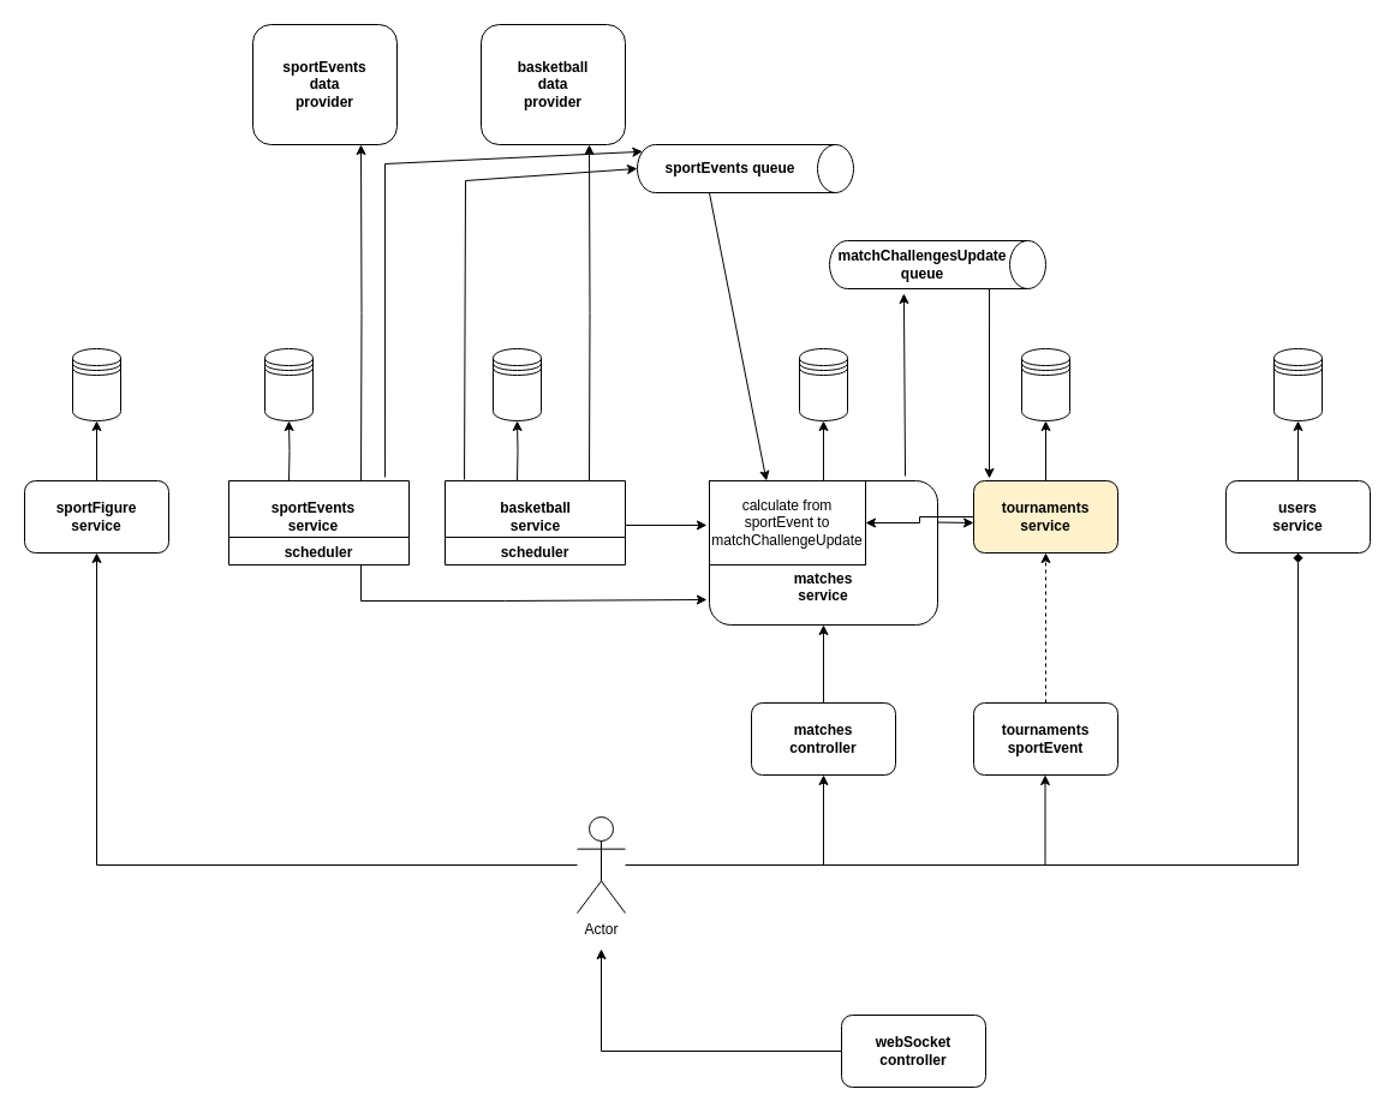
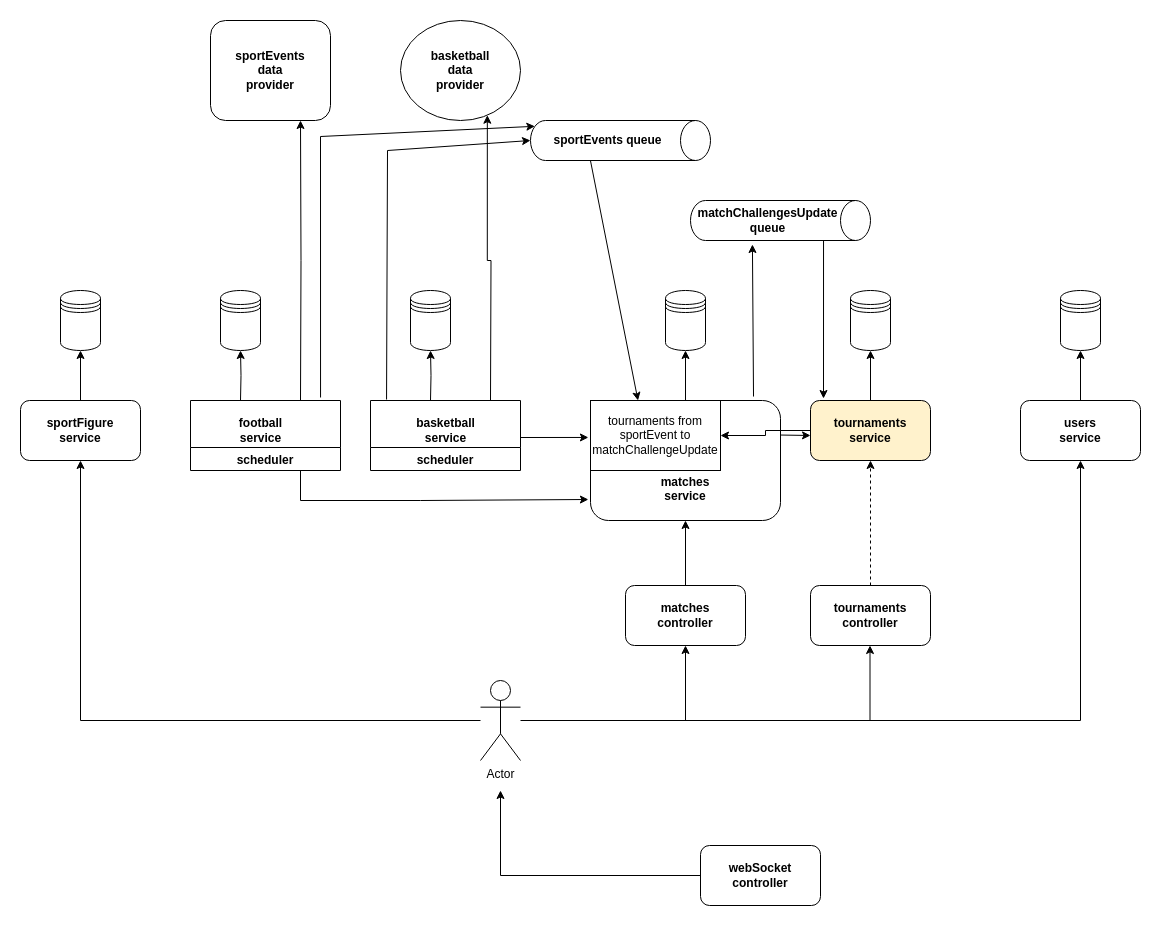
- <mxCell id="23" value="&lt;b&gt;basketball&lt;br&gt;data&lt;br&gt;provider&lt;/b&gt;" style="rounded=1;whiteSpace=wrap;html=1;" vertex="1" parent="1"><mxGeometry x="400" y="20" width="120" height="100" as="geometry" /></mxCell>
+ <mxCell id="23" value="&lt;b&gt;basketball&lt;br&gt;data&lt;br&gt;provider&lt;/b&gt;" style="ellipse;whiteSpace=wrap;html=1;" vertex="1" parent="1"><mxGeometry x="400" y="20" width="120" height="100" as="geometry" /></mxCell>
- <mxCell id="36" value="&lt;b&gt;sportEvents&lt;br style=&quot;&quot;&gt;&lt;span style=&quot;&quot;&gt;service&lt;/span&gt;&lt;/b&gt;" style="text;html=1;align=center;verticalAlign=middle;resizable=0;points=[];autosize=1;strokeColor=none;fillColor=none;" vertex="1" parent="35"><mxGeometry x="35" y="10" width="70" height="40" as="geometry" /></mxCell>
+ <mxCell id="36" value="&lt;b&gt;football&lt;br style=&quot;&quot;&gt;&lt;span style=&quot;&quot;&gt;service&lt;/span&gt;&lt;/b&gt;" style="text;html=1;align=center;verticalAlign=middle;resizable=0;points=[];autosize=1;strokeColor=none;fillColor=none;" vertex="1" parent="35"><mxGeometry x="35" y="10" width="70" height="40" as="geometry" /></mxCell>
- <mxCell id="48" value="calculate from sportEvent to matchChallengeUpdate" style="rounded=0;whiteSpace=wrap;html=1;" vertex="1" parent="1"><mxGeometry x="590" y="400" width="130" height="70" as="geometry" /></mxCell>
+ <mxCell id="48" value="tournaments from sportEvent to matchChallengeUpdate" style="rounded=0;whiteSpace=wrap;html=1;" vertex="1" parent="1"><mxGeometry x="590" y="400" width="130" height="70" as="geometry" /></mxCell>
- <mxCell id="25" value="" style="endArrow=diamond;html=1;rounded=0;entryX=0.5;entryY=1;entryDx=0;entryDy=0;" edge="1" parent="1" source="21" target="12"><mxGeometry width="50" height="50" relative="1" as="geometry"><mxPoint x="530" y="660" as="sourcePoint" /><mxPoint x="680" y="660" as="targetPoint" /><Array as="points"><mxPoint x="1080" y="720" /></Array></mxGeometry></mxCell>
+ <mxCell id="25" value="" style="endArrow=classic;html=1;rounded=0;entryX=0.5;entryY=1;entryDx=0;entryDy=0;" edge="1" parent="1" source="21" target="12"><mxGeometry width="50" height="50" relative="1" as="geometry"><mxPoint x="530" y="660" as="sourcePoint" /><mxPoint x="680" y="660" as="targetPoint" /><Array as="points"><mxPoint x="1080" y="720" /></Array></mxGeometry></mxCell>
- <mxCell id="29" value="&lt;b&gt;tournaments&lt;br&gt;sportEvent&lt;/b&gt;" style="rounded=1;whiteSpace=wrap;html=1;" vertex="1" parent="1"><mxGeometry x="810" y="585" width="120" height="60" as="geometry" /></mxCell>
+ <mxCell id="29" value="&lt;b&gt;tournaments&lt;br&gt;controller&lt;/b&gt;" style="rounded=1;whiteSpace=wrap;html=1;" vertex="1" parent="1"><mxGeometry x="810" y="585" width="120" height="60" as="geometry" /></mxCell>
